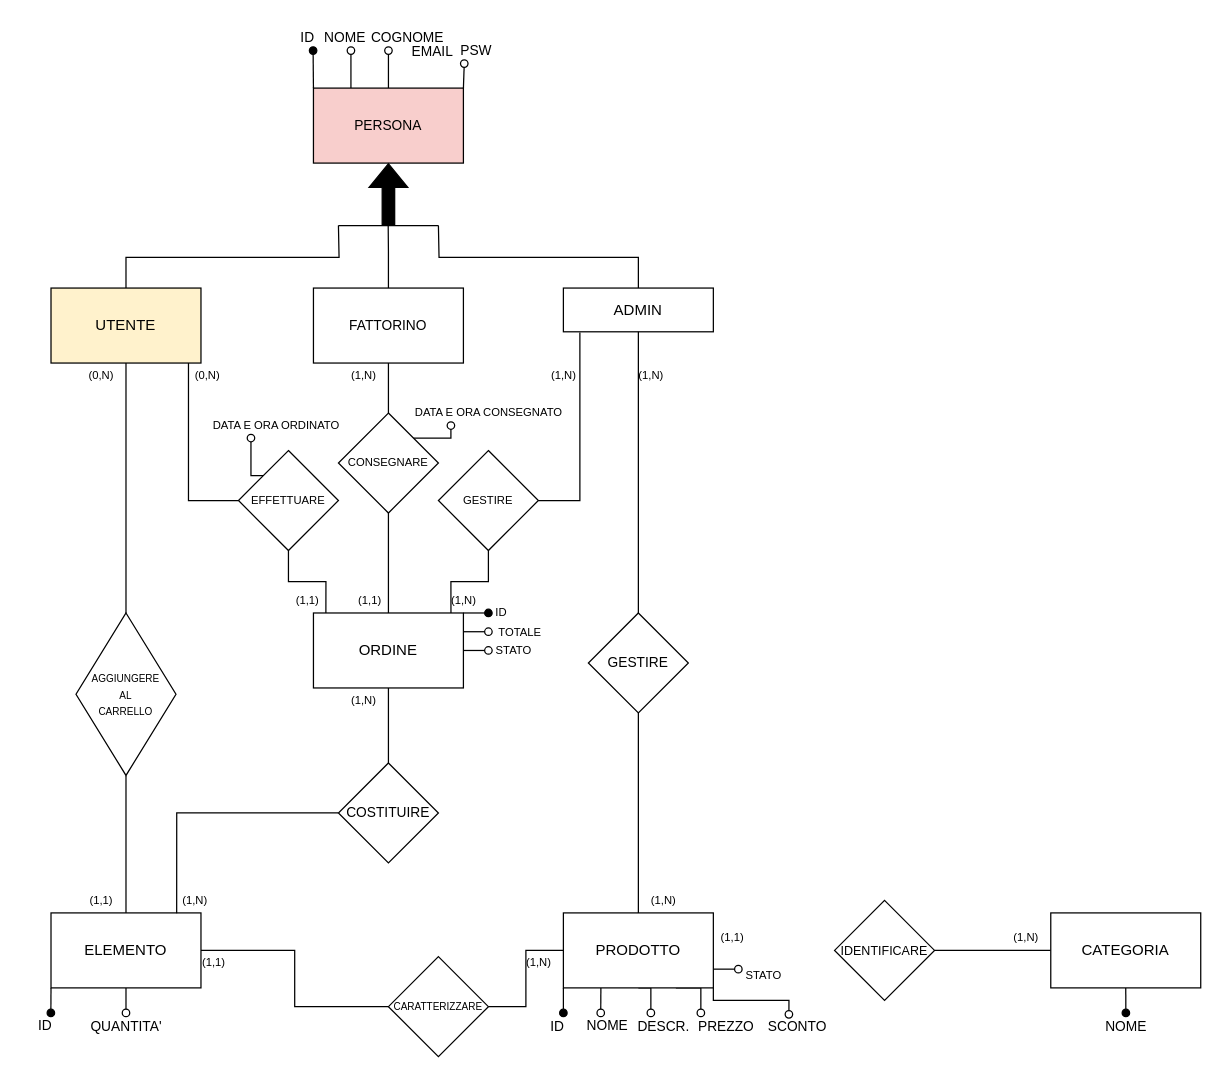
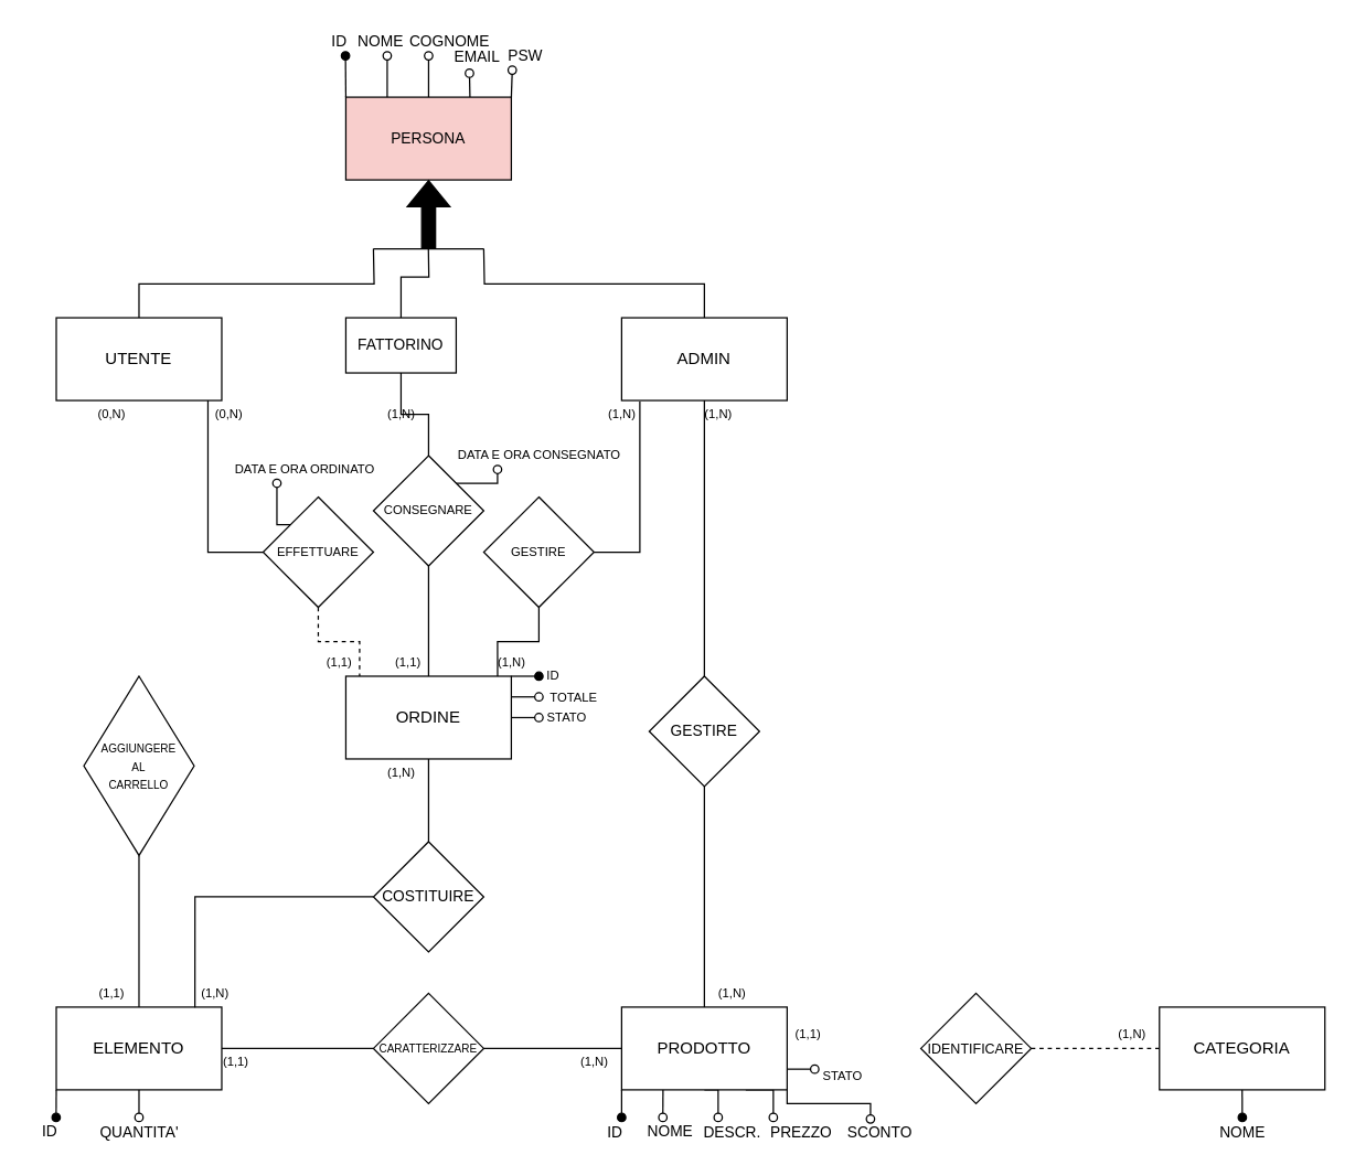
+ <mxCell id="52" style="edgeStyle=orthogonalEdgeStyle;rounded=0;orthogonalLoop=1;jettySize=auto;html=1;exitX=0.75;exitY=0;exitDx=0;exitDy=0;entryX=0.393;entryY=1.083;entryDx=0;entryDy=0;entryPerimeter=0;fontSize=11;startArrow=none;startFill=0;endArrow=oval;endFill=0;fillColor=#000000;" edge="1" parent="1" source="54" target="60"><mxGeometry relative="1" as="geometry" /></mxCell>
- <mxCell id="7" value="ADMIN" style="rounded=0;whiteSpace=wrap;html=1;" parent="1" vertex="1"><mxGeometry x="450" y="230" width="120" height="35" as="geometry" /></mxCell>
+ <mxCell id="7" value="ADMIN" style="rounded=0;whiteSpace=wrap;html=1;" parent="1" vertex="1"><mxGeometry x="450" y="230" width="120" height="60" as="geometry" /></mxCell>
- <mxCell id="5" value="UTENTE" style="rounded=0;whiteSpace=wrap;html=1;fillColor=#fff2cc;" parent="1" vertex="1"><mxGeometry x="40" y="230" width="120" height="60" as="geometry" /></mxCell>
+ <mxCell id="5" value="UTENTE" style="rounded=0;whiteSpace=wrap;html=1;" parent="1" vertex="1"><mxGeometry x="40" y="230" width="120" height="60" as="geometry" /></mxCell>
- <mxCell id="37" value="FATTORINO" style="rounded=0;whiteSpace=wrap;html=1;fontSize=11;" parent="1" vertex="1"><mxGeometry x="250" y="230" width="120" height="60" as="geometry" /></mxCell>
+ <mxCell id="37" value="FATTORINO" style="rounded=0;whiteSpace=wrap;html=1;fontSize=11;" parent="1" vertex="1"><mxGeometry x="250" y="230" width="80" height="40" as="geometry" /></mxCell>
- <mxCell id="2" value="" style="edgeStyle=orthogonalEdgeStyle;rounded=0;orthogonalLoop=1;jettySize=auto;html=1;endArrow=none;endFill=0;" parent="1" source="5" target="26" edge="1"><mxGeometry relative="1" as="geometry" /></mxCell>
- <mxCell id="30" style="edgeStyle=orthogonalEdgeStyle;rounded=0;orthogonalLoop=1;jettySize=auto;html=1;exitX=0.5;exitY=1;exitDx=0;exitDy=0;entryX=0.083;entryY=0;entryDx=0;entryDy=0;entryPerimeter=0;fontSize=9;endArrow=none;endFill=0;" parent="1" source="32" target="25" edge="1"><mxGeometry relative="1" as="geometry" /></mxCell>
+ <mxCell id="30" style="edgeStyle=orthogonalEdgeStyle;rounded=0;orthogonalLoop=1;jettySize=auto;html=1;exitX=0.5;exitY=1;exitDx=0;exitDy=0;entryX=0.083;entryY=0;entryDx=0;entryDy=0;entryPerimeter=0;fontSize=9;endArrow=none;endFill=0;dashed=1;" parent="1" source="32" target="25" edge="1"><mxGeometry relative="1" as="geometry" /></mxCell>
- <mxCell id="42" value="" style="edgeStyle=orthogonalEdgeStyle;rounded=0;orthogonalLoop=1;jettySize=auto;html=1;fontSize=11;endArrow=none;endFill=0;" edge="1" parent="1" source="44" target="45"><mxGeometry relative="1" as="geometry" /></mxCell>
+ <mxCell id="42" value="" style="edgeStyle=orthogonalEdgeStyle;rounded=0;orthogonalLoop=1;jettySize=auto;html=1;fontSize=11;endArrow=none;endFill=0;dashed=1;" edge="1" parent="1" source="44" target="45"><mxGeometry relative="1" as="geometry" /></mxCell>
- <mxCell id="46" value="CARATTERIZZARE" style="rhombus;whiteSpace=wrap;html=1;fontSize=8;" vertex="1" parent="1"><mxGeometry x="310" y="765" width="80" height="80" as="geometry" /></mxCell>
+ <mxCell id="46" value="CARATTERIZZARE" style="rhombus;whiteSpace=wrap;html=1;fontSize=8;" vertex="1" parent="1"><mxGeometry x="270" y="720" width="80" height="80" as="geometry" /></mxCell>
